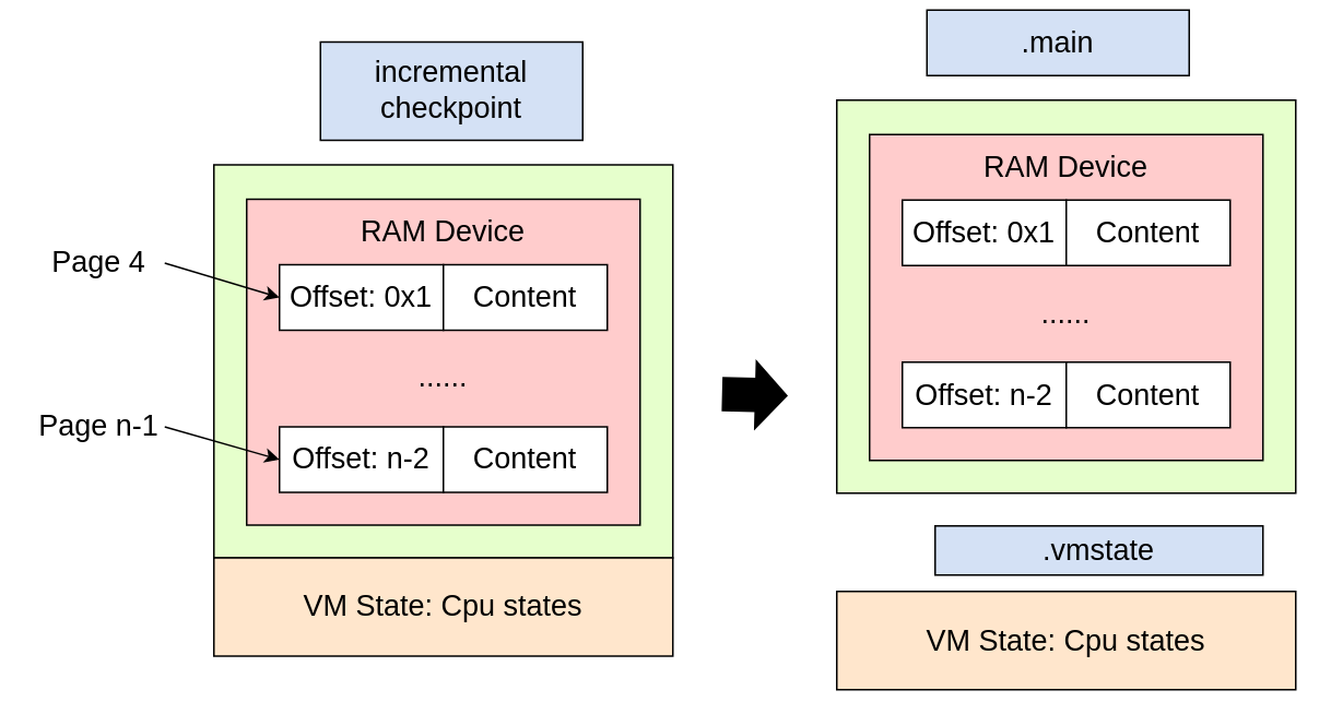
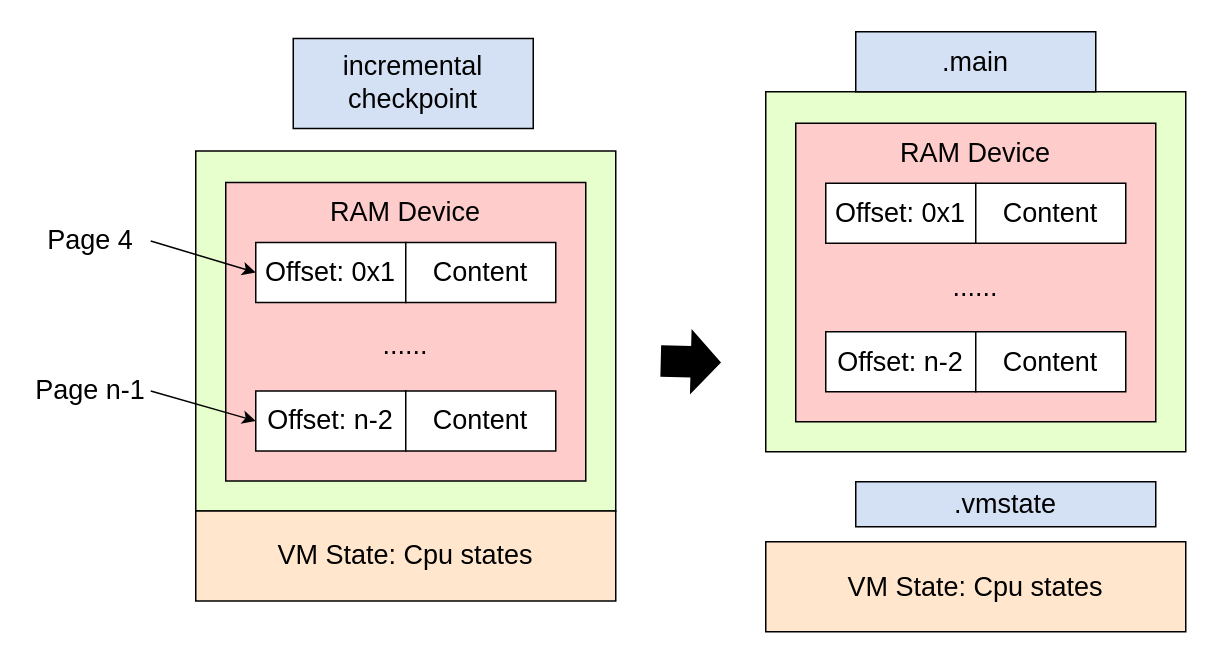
- <mxCell id="25" value=".main" style="text;html=1;strokeColor=default;fillColor=#D4E1F5;align=center;verticalAlign=middle;whiteSpace=wrap;rounded=0;fontSize=18;" vertex="1" parent="1"><mxGeometry x="565" y="5.5" width="160" height="40" as="geometry" /></mxCell>
+ <mxCell id="25" value=".main" style="text;html=1;strokeColor=default;fillColor=#D4E1F5;align=center;verticalAlign=middle;whiteSpace=wrap;rounded=0;fontSize=18;" vertex="1" parent="1"><mxGeometry x="570" y="20.5" width="160" height="40" as="geometry" /></mxCell>
